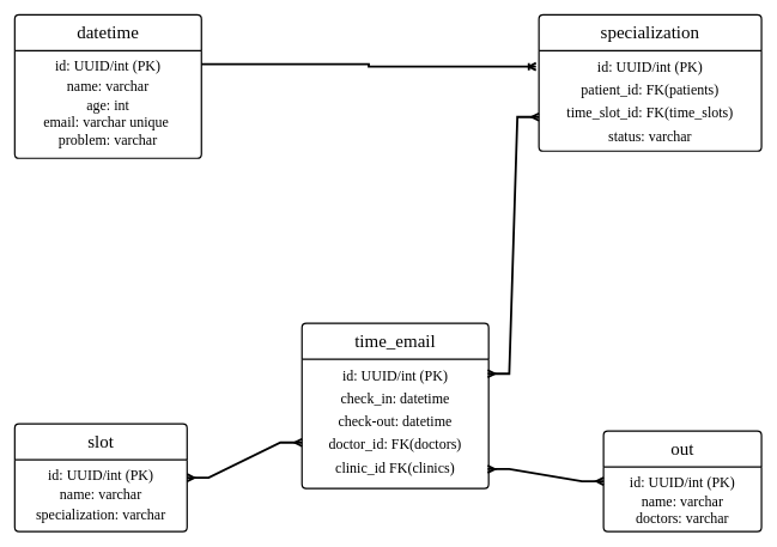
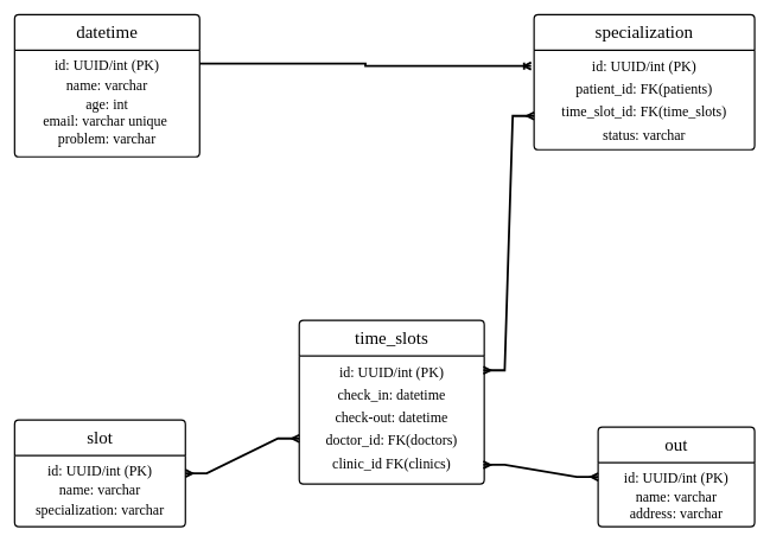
- <mxCell id="11" value="&lt;span style=&quot;font-size: 25px;&quot;&gt;time_email&lt;/span&gt;" style="swimlane;childLayout=stackLayout;horizontal=1;startSize=50;horizontalStack=0;rounded=1;fontSize=14;fontStyle=0;strokeWidth=2;resizeParent=0;resizeLast=1;shadow=0;dashed=0;align=center;arcSize=4;whiteSpace=wrap;html=1;fontFamily=Verdana;" parent="1" vertex="1"><mxGeometry x="420" y="450" width="260" height="230" as="geometry" /></mxCell>
+ <mxCell id="11" value="&lt;span style=&quot;font-size: 25px;&quot;&gt;time_slots&lt;/span&gt;" style="swimlane;childLayout=stackLayout;horizontal=1;startSize=50;horizontalStack=0;rounded=1;fontSize=14;fontStyle=0;strokeWidth=2;resizeParent=0;resizeLast=1;shadow=0;dashed=0;align=center;arcSize=4;whiteSpace=wrap;html=1;fontFamily=Verdana;" parent="1" vertex="1"><mxGeometry x="420" y="450" width="260" height="230" as="geometry" /></mxCell>
- <mxCell id="9" value="&lt;div style=&quot;line-height: 140%;&quot;&gt;&lt;span style=&quot;font-size: 20px; background-color: transparent; color: light-dark(rgb(0, 0, 0), rgb(255, 255, 255)); line-height: 140%;&quot;&gt;&lt;span style=&quot;background-color: transparent; color: light-dark(rgb(0, 0, 0), rgb(255, 255, 255));&quot;&gt;id&lt;/span&gt;: UUID/&lt;/span&gt;&lt;span style=&quot;font-size: 20px;&quot;&gt;int&amp;nbsp;&lt;/span&gt;&lt;span style=&quot;font-size: 20px;&quot;&gt;(PK)&lt;/span&gt;&lt;div&gt;&lt;span style=&quot;font-size: 20px; background-color: transparent; color: light-dark(rgb(0, 0, 0), rgb(255, 255, 255)); line-height: 140%;&quot;&gt;name:&amp;nbsp;&lt;/span&gt;&lt;span style=&quot;font-size: 20px;&quot;&gt;varchar&lt;/span&gt;&lt;div&gt;&lt;font&gt;&lt;span style=&quot;font-size: 20px;&quot;&gt;doctors:&amp;nbsp;&lt;/span&gt;&lt;/font&gt;&lt;span style=&quot;font-size: 20px; background-color: transparent; color: light-dark(rgb(0, 0, 0), rgb(255, 255, 255));&quot;&gt;varchar&lt;/span&gt;&lt;/div&gt;&lt;/div&gt;&lt;div&gt;&lt;font&gt;&lt;span style=&quot;font-size: 20px;&quot;&gt;&lt;br&gt;&lt;/span&gt;&lt;/font&gt;&lt;/div&gt;&lt;/div&gt;" style="align=center;strokeColor=none;fillColor=none;spacingLeft=4;spacingRight=4;fontSize=12;verticalAlign=top;resizable=0;rotatable=0;part=1;html=1;whiteSpace=wrap;fontFamily=Verdana;" parent="8" vertex="1"><mxGeometry y="50" width="220" height="90" as="geometry" /></mxCell>
+ <mxCell id="9" value="&lt;div style=&quot;line-height: 140%;&quot;&gt;&lt;span style=&quot;font-size: 20px; background-color: transparent; color: light-dark(rgb(0, 0, 0), rgb(255, 255, 255)); line-height: 140%;&quot;&gt;&lt;span style=&quot;background-color: transparent; color: light-dark(rgb(0, 0, 0), rgb(255, 255, 255));&quot;&gt;id&lt;/span&gt;: UUID/&lt;/span&gt;&lt;span style=&quot;font-size: 20px;&quot;&gt;int&amp;nbsp;&lt;/span&gt;&lt;span style=&quot;font-size: 20px;&quot;&gt;(PK)&lt;/span&gt;&lt;div&gt;&lt;span style=&quot;font-size: 20px; background-color: transparent; color: light-dark(rgb(0, 0, 0), rgb(255, 255, 255)); line-height: 140%;&quot;&gt;name:&amp;nbsp;&lt;/span&gt;&lt;span style=&quot;font-size: 20px;&quot;&gt;varchar&lt;/span&gt;&lt;div&gt;&lt;font&gt;&lt;span style=&quot;font-size: 20px;&quot;&gt;address:&amp;nbsp;&lt;/span&gt;&lt;/font&gt;&lt;span style=&quot;font-size: 20px; background-color: transparent; color: light-dark(rgb(0, 0, 0), rgb(255, 255, 255));&quot;&gt;varchar&lt;/span&gt;&lt;/div&gt;&lt;/div&gt;&lt;div&gt;&lt;font&gt;&lt;span style=&quot;font-size: 20px;&quot;&gt;&lt;br&gt;&lt;/span&gt;&lt;/font&gt;&lt;/div&gt;&lt;/div&gt;" style="align=center;strokeColor=none;fillColor=none;spacingLeft=4;spacingRight=4;fontSize=12;verticalAlign=top;resizable=0;rotatable=0;part=1;html=1;whiteSpace=wrap;fontFamily=Verdana;" parent="8" vertex="1"><mxGeometry y="50" width="220" height="90" as="geometry" /></mxCell>
